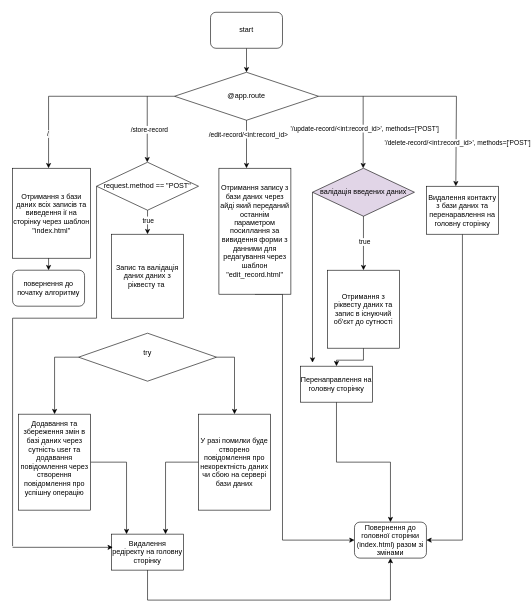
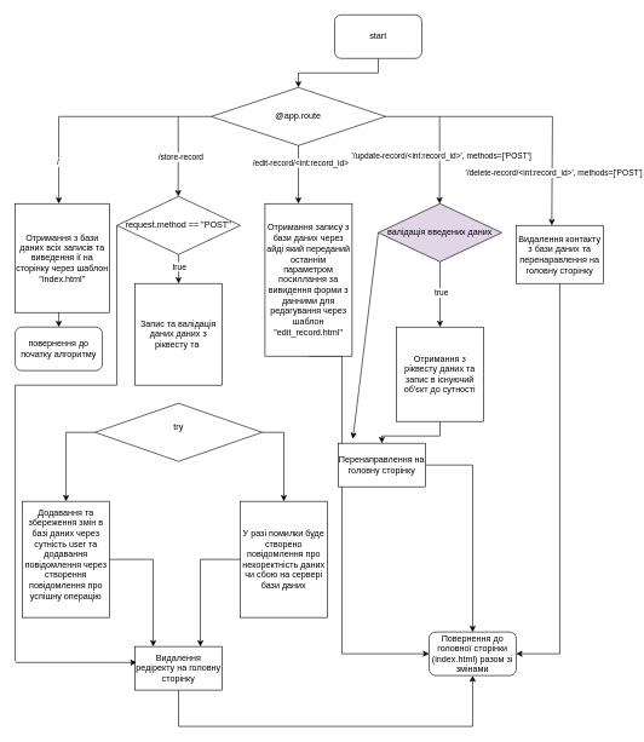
- <mxCell id="3" value="start" style="rounded=1;whiteSpace=wrap;html=1;" parent="1" vertex="1"><mxGeometry x="350" y="20" width="120" height="60" as="geometry" /></mxCell>
+ <mxCell id="3" value="start" style="rounded=1;whiteSpace=wrap;html=1;" parent="1" vertex="1"><mxGeometry x="460" y="20" width="120" height="60" as="geometry" /></mxCell>
- <mxCell id="44" value="Перенаправлення на головну сторінку" style="rounded=0;whiteSpace=wrap;html=1;" parent="1" vertex="1"><mxGeometry x="500" y="610" width="120" height="60" as="geometry" /></mxCell>
+ <mxCell id="44" value="Перенаправлення на головну сторінку" style="rounded=0;whiteSpace=wrap;html=1;" parent="1" vertex="1"><mxGeometry x="465" y="610" width="120" height="60" as="geometry" /></mxCell>
